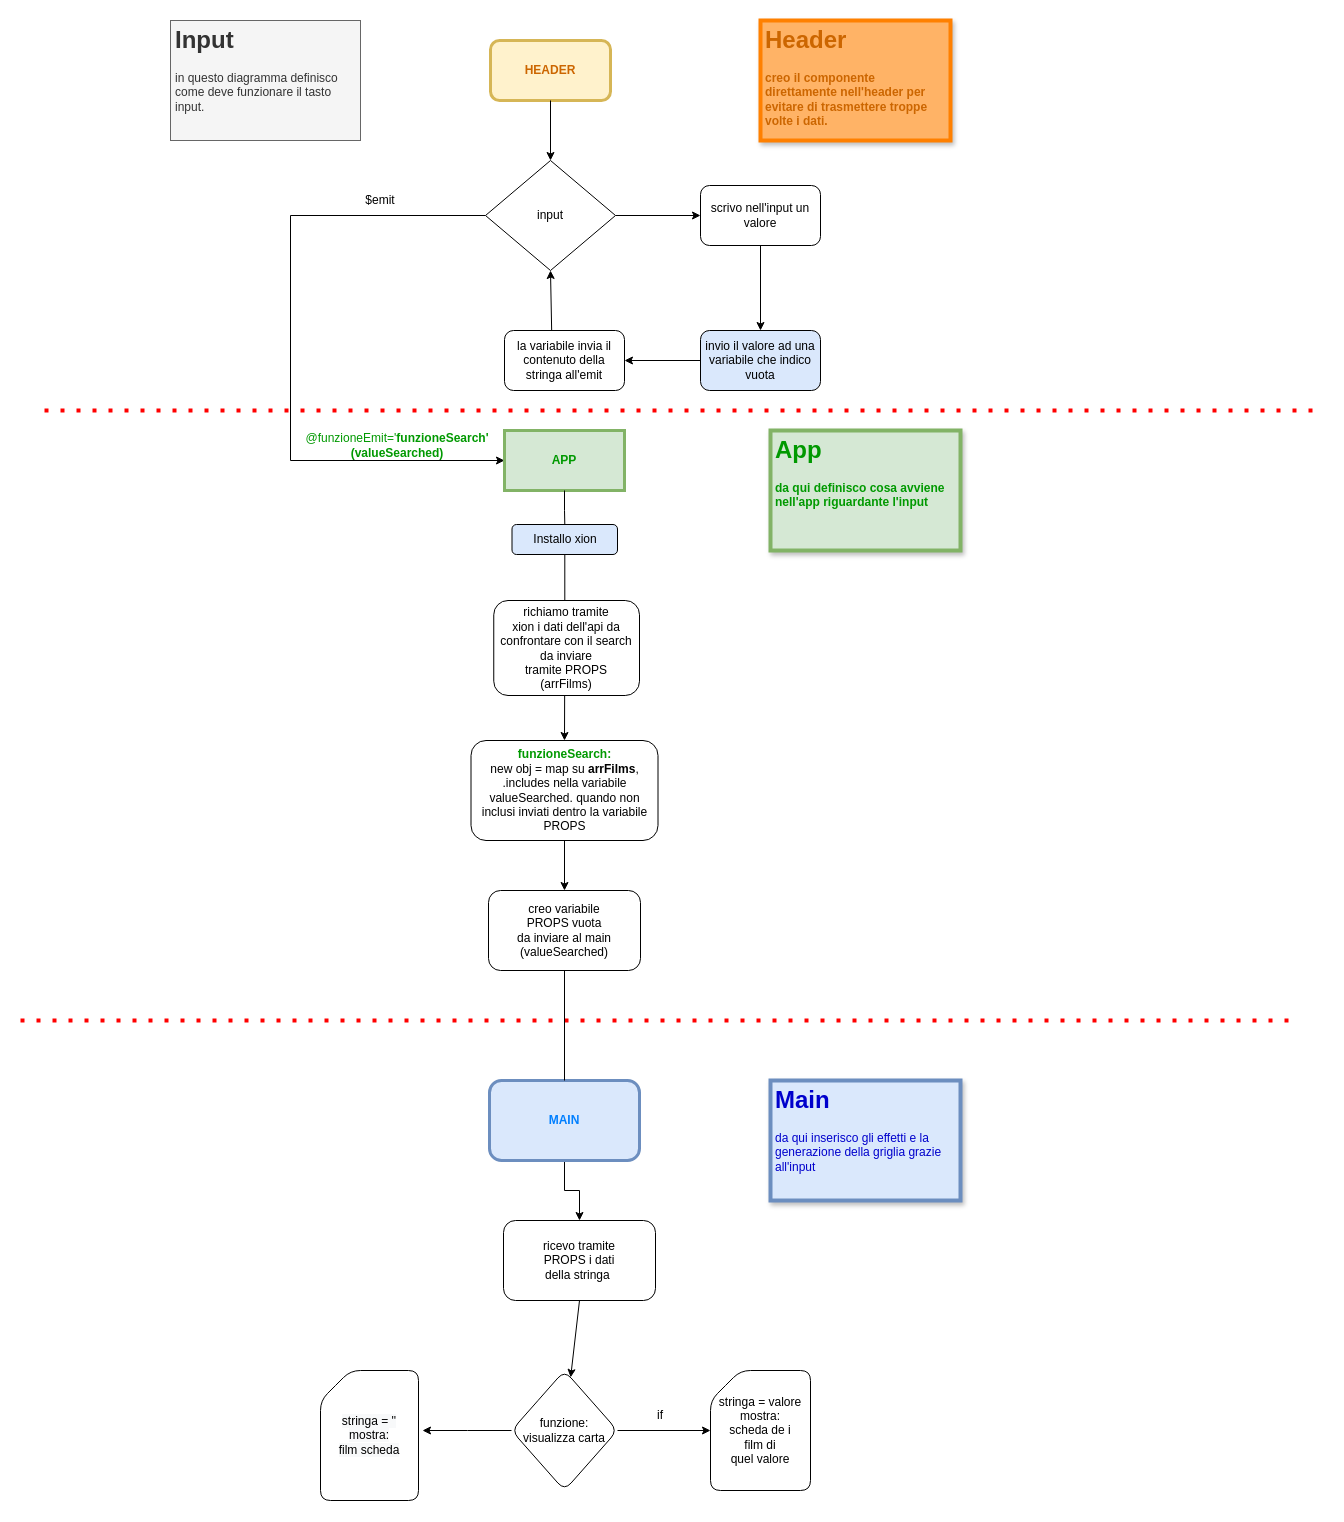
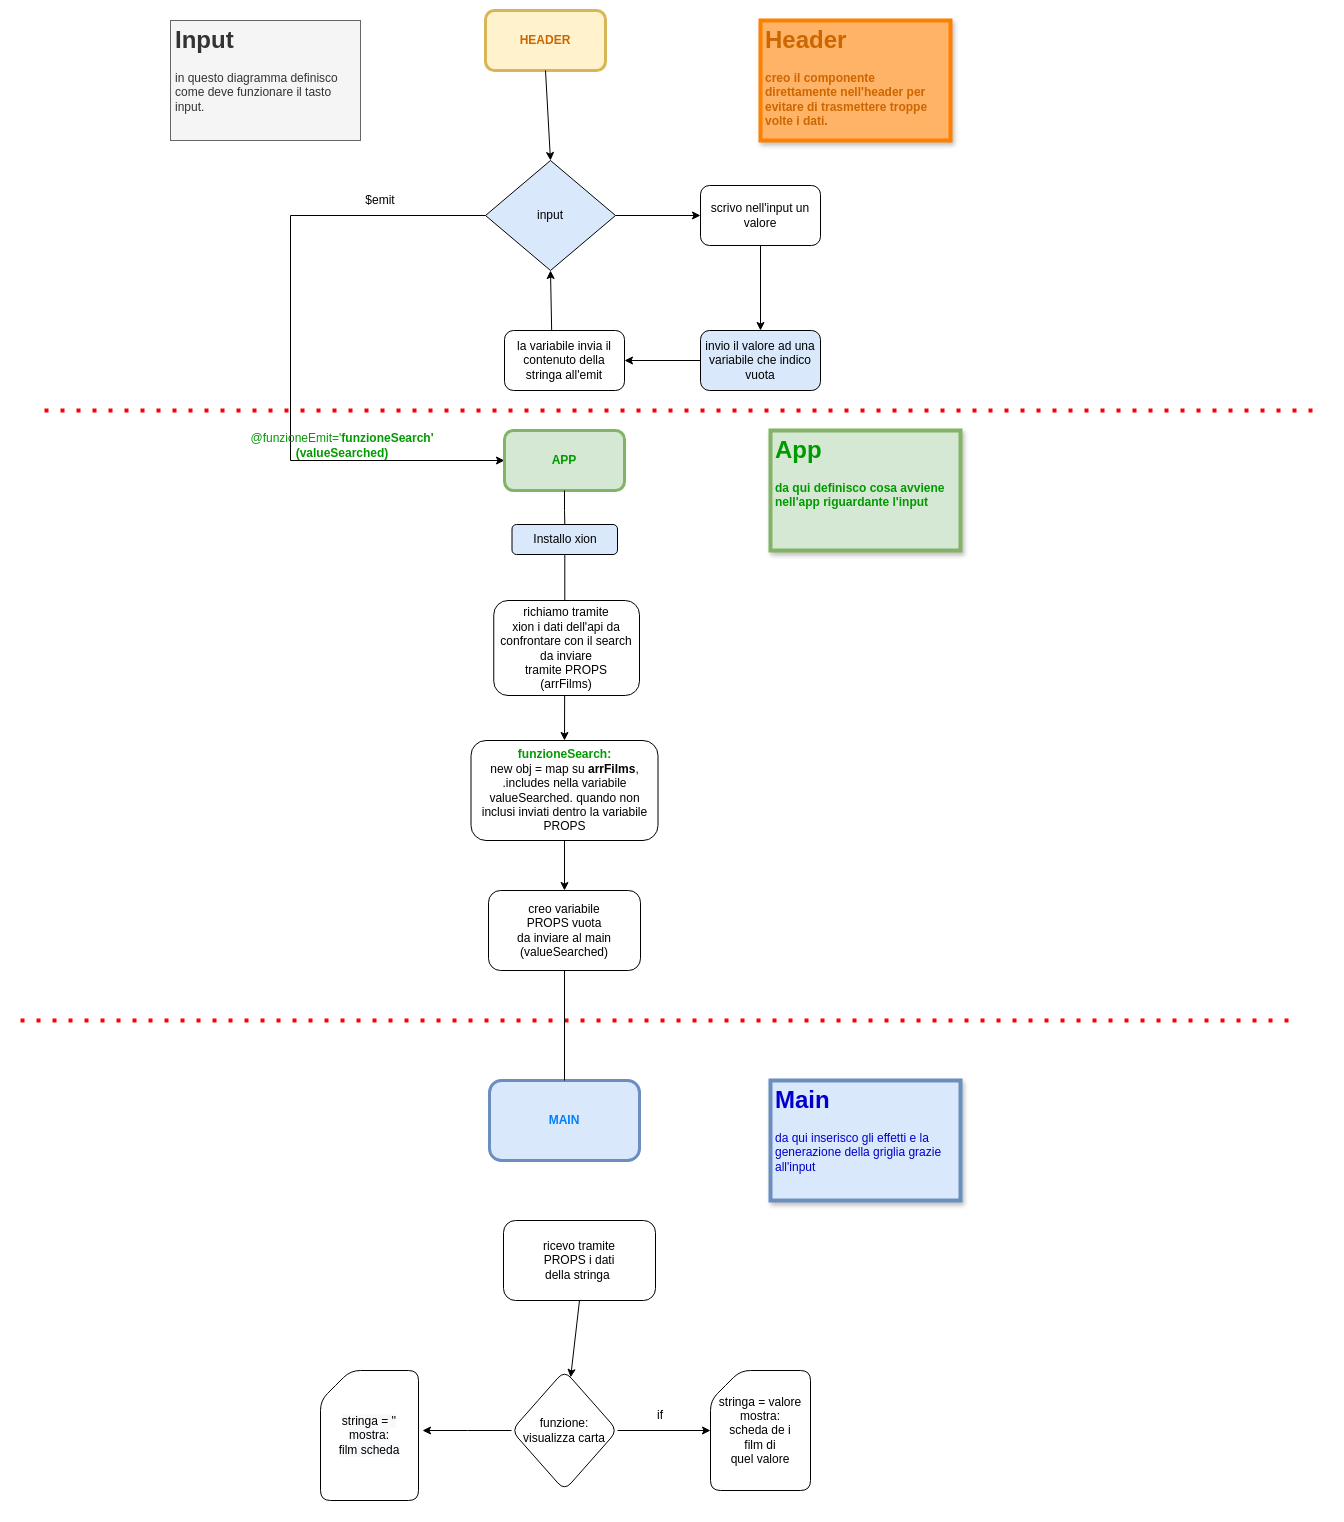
- <mxCell id="2" value="HEADER" style="rounded=1;whiteSpace=wrap;html=1;fillColor=#fff2cc;strokeColor=#d6b656;strokeWidth=3;fontColor=#CC6600;fontStyle=1" vertex="1" parent="1"><mxGeometry x="490" y="40" width="120" height="60" as="geometry" /></mxCell>
+ <mxCell id="2" value="HEADER" style="rounded=1;whiteSpace=wrap;html=1;fillColor=#fff2cc;strokeColor=#d6b656;strokeWidth=3;fontColor=#CC6600;fontStyle=1" vertex="1" parent="1"><mxGeometry x="485" y="10" width="120" height="60" as="geometry" /></mxCell>
- <mxCell id="6" value="input" style="rhombus;whiteSpace=wrap;html=1;" vertex="1" parent="1"><mxGeometry x="485" y="160" width="130" height="110" as="geometry" /></mxCell>
+ <mxCell id="6" value="input" style="rhombus;whiteSpace=wrap;html=1;fillColor=#dae8fc;" vertex="1" parent="1"><mxGeometry x="485" y="160" width="130" height="110" as="geometry" /></mxCell>
- <mxCell id="19" value="@funzioneEmit='&lt;b&gt;funzioneSearch' (valueSearched)&lt;/b&gt;" style="text;html=1;strokeColor=none;fillColor=none;align=center;verticalAlign=middle;whiteSpace=wrap;rounded=0;shadow=0;glass=0;sketch=0;fontFamily=Helvetica;fontSize=12;fontColor=#009900;" vertex="1" parent="1"><mxGeometry x="302" y="430" width="190" height="30" as="geometry" /></mxCell>
+ <mxCell id="19" value="@funzioneEmit='&lt;b&gt;funzioneSearch' (valueSearched)&lt;/b&gt;" style="text;html=1;strokeColor=none;fillColor=none;align=center;verticalAlign=middle;whiteSpace=wrap;rounded=0;shadow=0;glass=0;sketch=0;fontFamily=Helvetica;fontSize=12;fontColor=#009900;" vertex="1" parent="1"><mxGeometry x="247" y="430" width="190" height="30" as="geometry" /></mxCell>
- <mxCell id="15" value="APP" style="whiteSpace=wrap;html=1;fillColor=#d5e8d4;strokeColor=#82b366;strokeWidth=3;glass=0;sketch=0;shadow=0;fontColor=#009900;fontStyle=1;rounded=0;" vertex="1" parent="1"><mxGeometry x="504" y="430" width="120" height="60" as="geometry" /></mxCell>
+ <mxCell id="15" value="APP" style="whiteSpace=wrap;html=1;fillColor=#d5e8d4;strokeColor=#82b366;strokeWidth=3;glass=0;rounded=1;sketch=0;shadow=0;fontColor=#009900;fontStyle=1" vertex="1" parent="1"><mxGeometry x="504" y="430" width="120" height="60" as="geometry" /></mxCell>
- <mxCell id="20" value="" style="edgeStyle=orthogonalEdgeStyle;rounded=0;orthogonalLoop=1;jettySize=auto;html=1;fontFamily=Helvetica;fontSize=12;fontColor=#0000CC;strokeColor=#000000;strokeWidth=1;startArrow=none;" edge="1" parent="1" source="32" target="27"><mxGeometry relative="1" as="geometry" /></mxCell>
